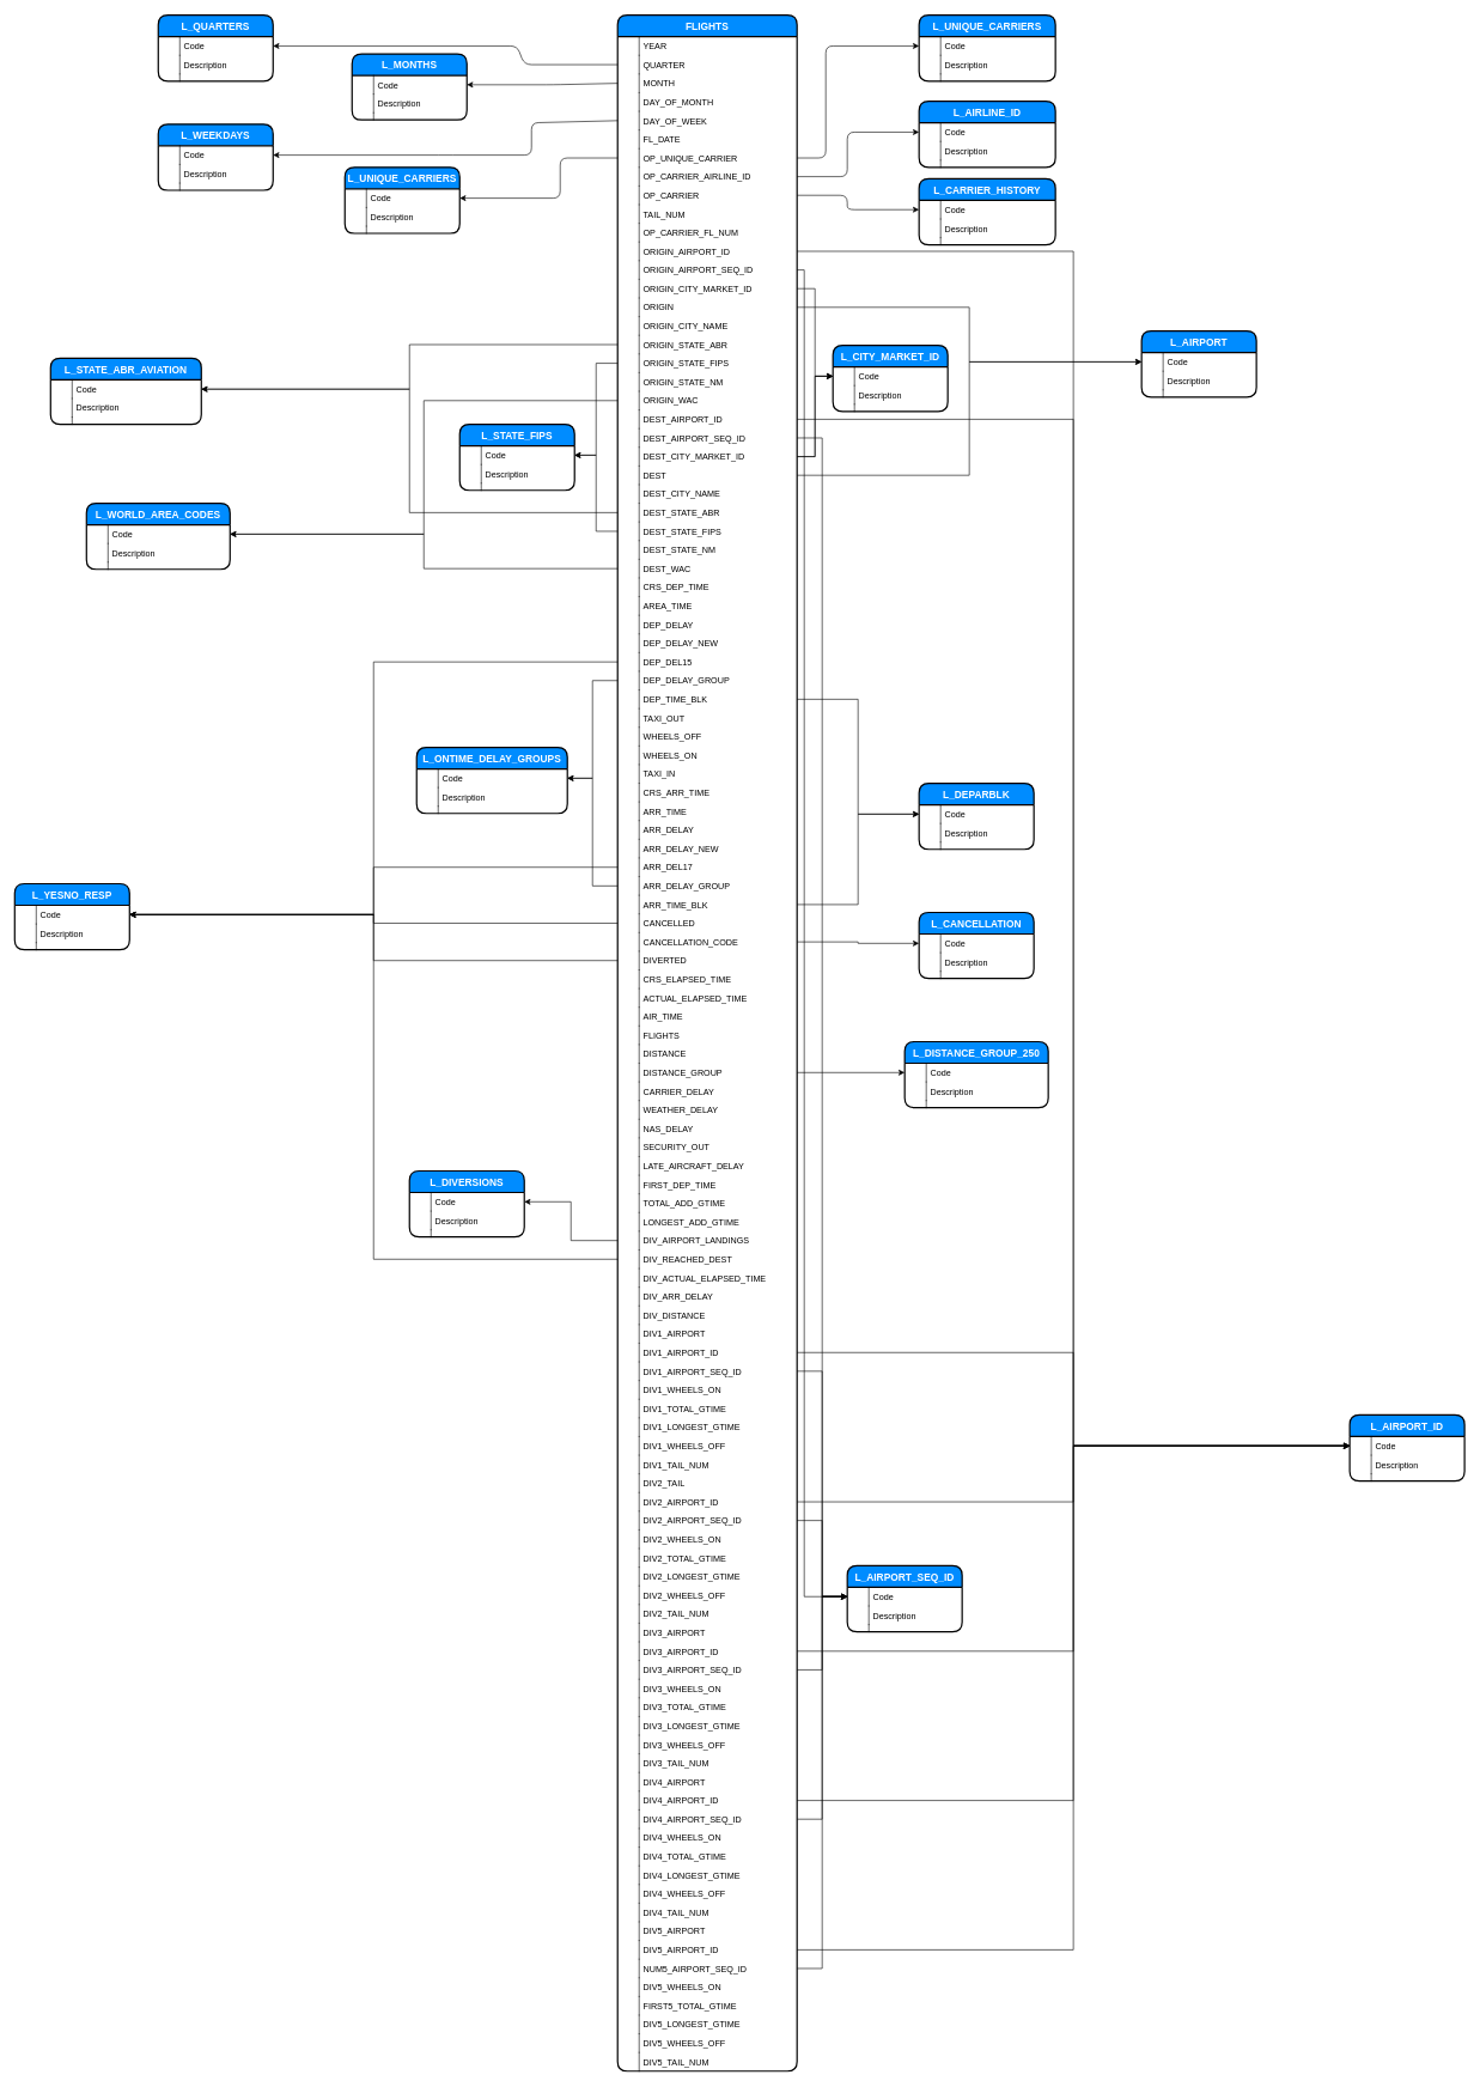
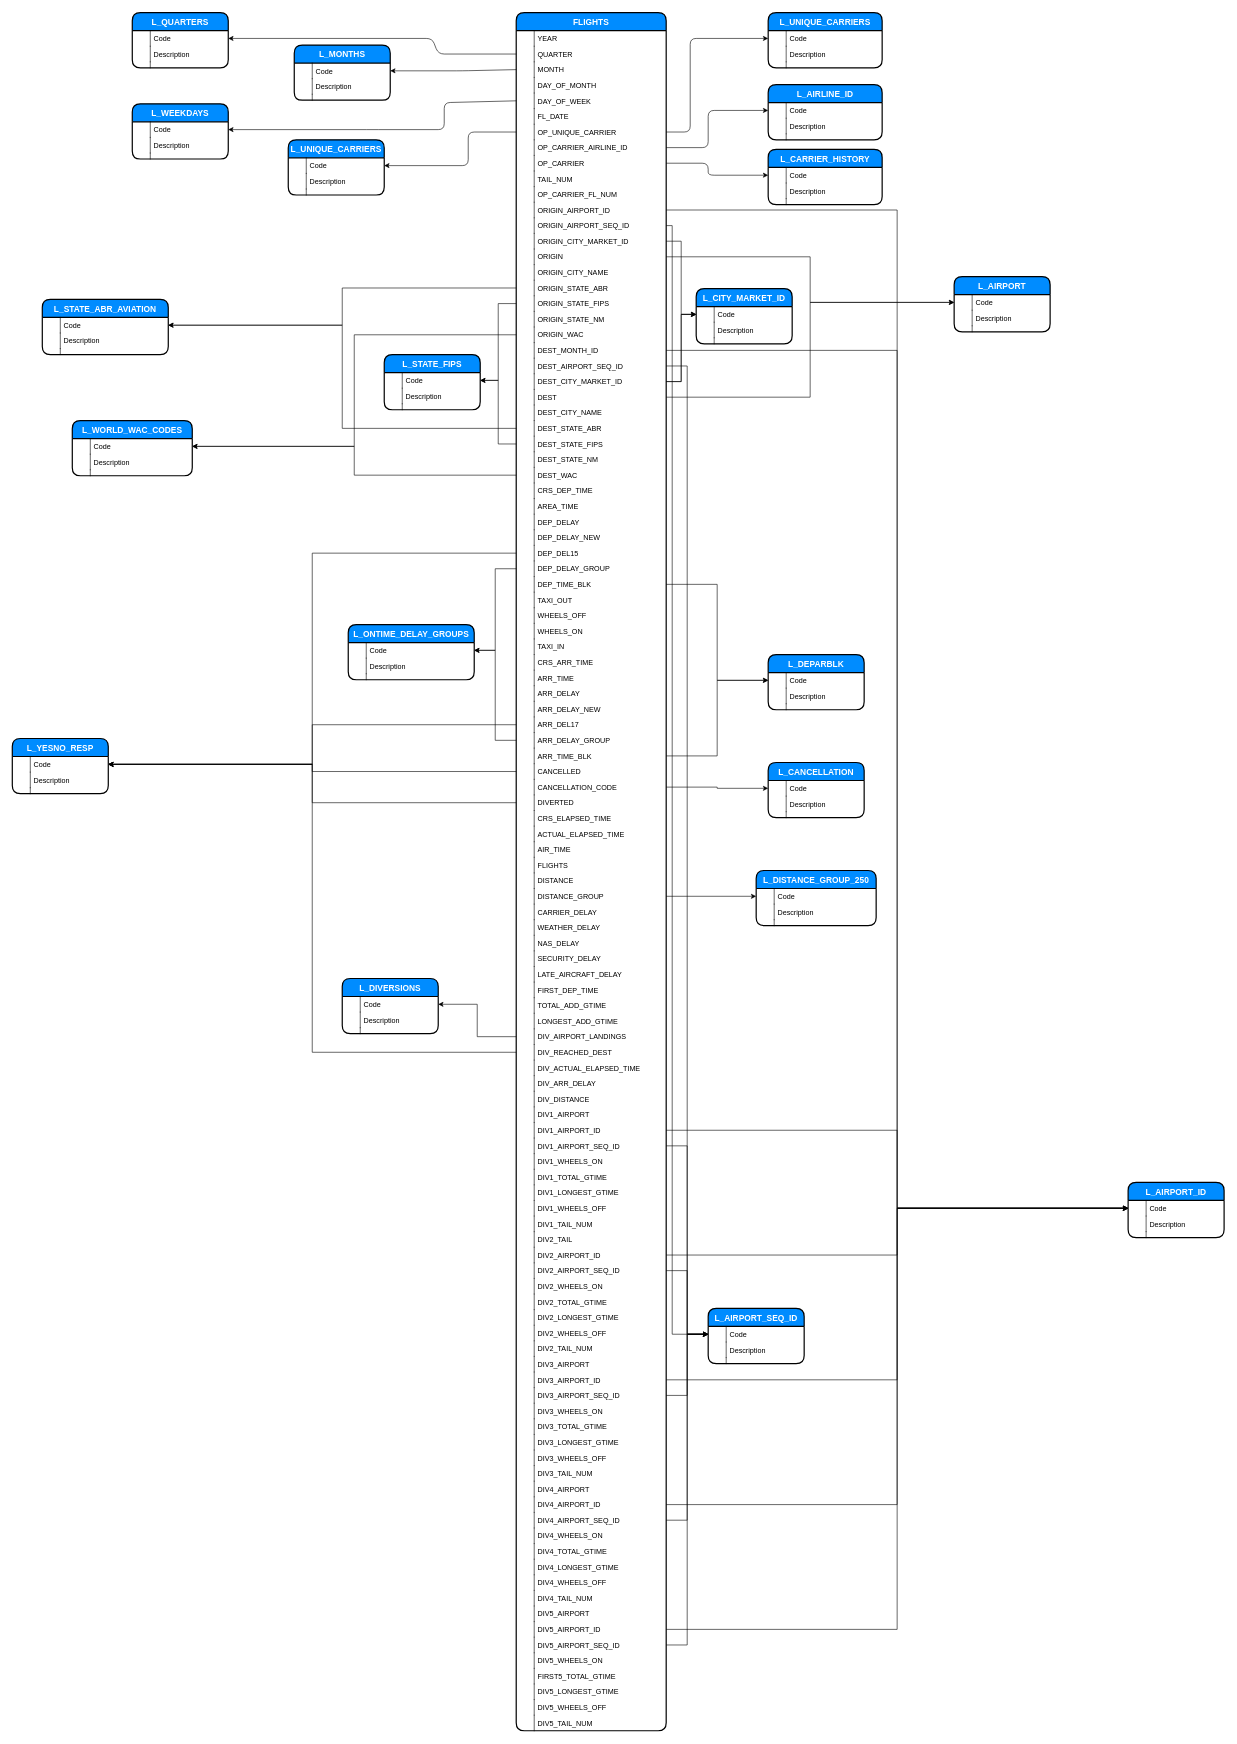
- <mxCell id="125" value="DEST_AIRPORT_ID" style="shape=partialRectangle;top=0;left=0;right=0;bottom=0;align=left;verticalAlign=top;fillColor=none;spacingLeft=34;spacingRight=4;overflow=hidden;rotatable=0;points=[[0,0.5],[1,0.5]];portConstraint=eastwest;dropTarget=0;fontSize=12;" parent="84" vertex="1"><mxGeometry y="550" width="250" height="26" as="geometry" /></mxCell>
+ <mxCell id="125" value="DEST_MONTH_ID" style="shape=partialRectangle;top=0;left=0;right=0;bottom=0;align=left;verticalAlign=top;fillColor=none;spacingLeft=34;spacingRight=4;overflow=hidden;rotatable=0;points=[[0,0.5],[1,0.5]];portConstraint=eastwest;dropTarget=0;fontSize=12;" parent="84" vertex="1"><mxGeometry y="550" width="250" height="26" as="geometry" /></mxCell>
- <mxCell id="345" value="L_WORLD_AREA_CODES" style="swimlane;fontStyle=1;childLayout=stackLayout;horizontal=1;startSize=30;horizontalStack=0;resizeParent=1;resizeParentMax=0;resizeLast=0;collapsible=1;marginBottom=0;align=center;fontSize=14;fillColor=#008cff;rounded=1;shadow=0;dashed=0;fontColor=#FFFFFF;strokeWidth=2;" parent="1" vertex="1"><mxGeometry x="120" y="700" width="200" height="92" as="geometry" /></mxCell>
+ <mxCell id="345" value="L_WORLD_WAC_CODES" style="swimlane;fontStyle=1;childLayout=stackLayout;horizontal=1;startSize=30;horizontalStack=0;resizeParent=1;resizeParentMax=0;resizeLast=0;collapsible=1;marginBottom=0;align=center;fontSize=14;fillColor=#008cff;rounded=1;shadow=0;dashed=0;fontColor=#FFFFFF;strokeWidth=2;" parent="1" vertex="1"><mxGeometry x="120" y="700" width="200" height="92" as="geometry" /></mxCell>
- <mxCell id="203" value="SECURITY_OUT" style="shape=partialRectangle;top=0;left=0;right=0;bottom=0;align=left;verticalAlign=top;fillColor=none;spacingLeft=34;spacingRight=4;overflow=hidden;rotatable=0;points=[[0,0.5],[1,0.5]];portConstraint=eastwest;dropTarget=0;fontSize=12;" parent="84" vertex="1"><mxGeometry y="1564" width="250" height="26" as="geometry" /></mxCell>
+ <mxCell id="203" value="SECURITY_DELAY" style="shape=partialRectangle;top=0;left=0;right=0;bottom=0;align=left;verticalAlign=top;fillColor=none;spacingLeft=34;spacingRight=4;overflow=hidden;rotatable=0;points=[[0,0.5],[1,0.5]];portConstraint=eastwest;dropTarget=0;fontSize=12;" parent="84" vertex="1"><mxGeometry y="1564" width="250" height="26" as="geometry" /></mxCell>
- <mxCell id="291" value="NUM5_AIRPORT_SEQ_ID" style="shape=partialRectangle;top=0;left=0;right=0;bottom=0;align=left;verticalAlign=top;fillColor=none;spacingLeft=34;spacingRight=4;overflow=hidden;rotatable=0;points=[[0,0.5],[1,0.5]];portConstraint=eastwest;dropTarget=0;fontSize=12;" parent="84" vertex="1"><mxGeometry y="2708" width="250" height="26" as="geometry" /></mxCell>
+ <mxCell id="291" value="DIV5_AIRPORT_SEQ_ID" style="shape=partialRectangle;top=0;left=0;right=0;bottom=0;align=left;verticalAlign=top;fillColor=none;spacingLeft=34;spacingRight=4;overflow=hidden;rotatable=0;points=[[0,0.5],[1,0.5]];portConstraint=eastwest;dropTarget=0;fontSize=12;" parent="84" vertex="1"><mxGeometry y="2708" width="250" height="26" as="geometry" /></mxCell>
